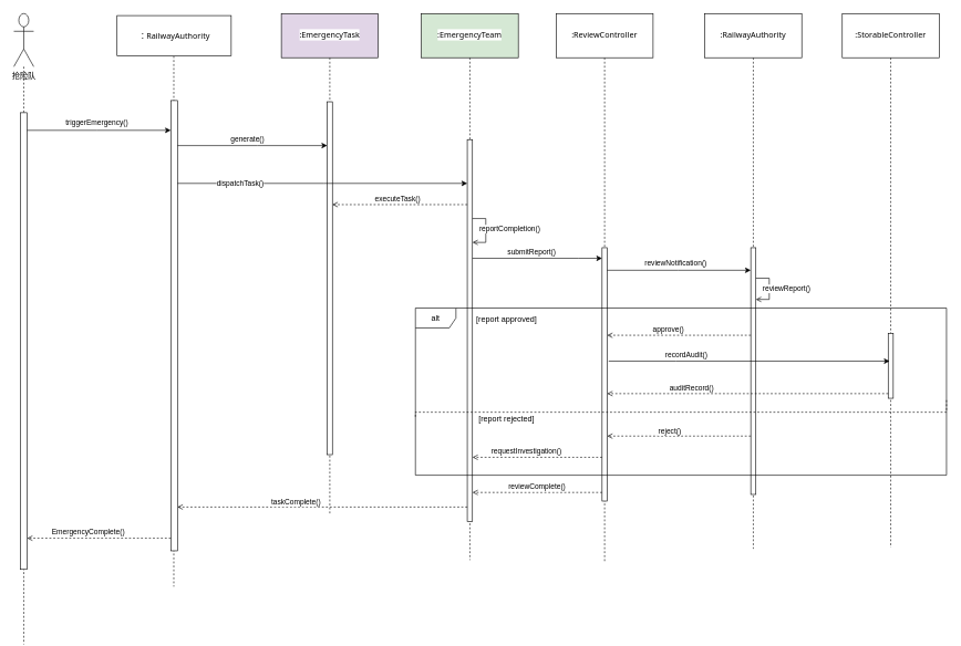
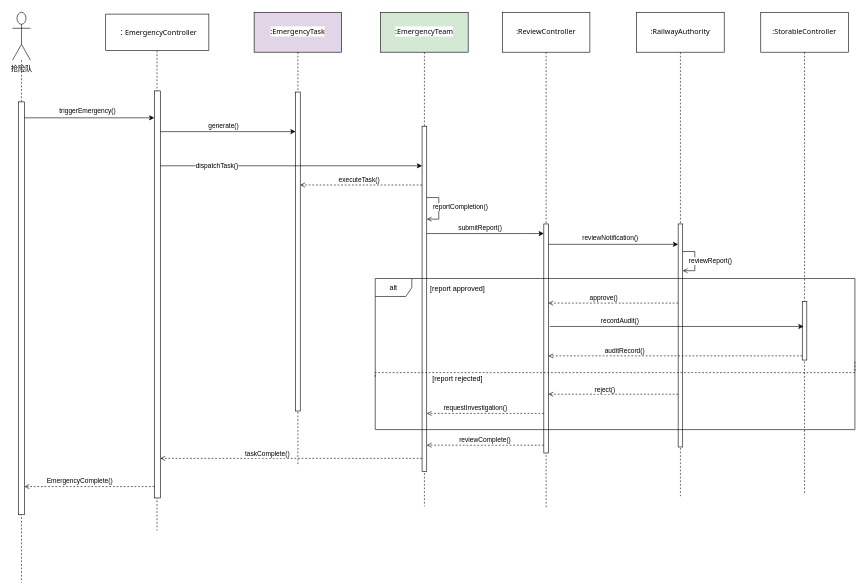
- <mxCell id="4" value="&lt;div style=&quot;text-align: start;&quot;&gt;&lt;span style=&quot;color: light-dark(rgb(0, 0, 0), rgb(255, 255, 255)); text-wrap-mode: nowrap; background-color: rgb(255, 255, 255);&quot;&gt;&lt;font face=&quot;ui-sans-serif, system-ui, sans-serif, Apple Color Emoji, Segoe UI Emoji, Segoe UI Symbol, Noto Color Emoji&quot;&gt;：RailwayAuthority&lt;/font&gt;&lt;/span&gt;&lt;/div&gt;" style="rounded=0;whiteSpace=wrap;html=1;" parent="2" vertex="1"><mxGeometry x="9.5" y="3" width="172" height="61" as="geometry" /></mxCell>
+ <mxCell id="4" value="&lt;div style=&quot;text-align: start;&quot;&gt;&lt;span style=&quot;color: light-dark(rgb(0, 0, 0), rgb(255, 255, 255)); text-wrap-mode: nowrap; background-color: rgb(255, 255, 255);&quot;&gt;&lt;font face=&quot;ui-sans-serif, system-ui, sans-serif, Apple Color Emoji, Segoe UI Emoji, Segoe UI Symbol, Noto Color Emoji&quot;&gt;：EmergencyController&lt;/font&gt;&lt;/span&gt;&lt;/div&gt;" style="rounded=0;whiteSpace=wrap;html=1;" parent="2" vertex="1"><mxGeometry x="9.5" y="3" width="172" height="61" as="geometry" /></mxCell>
